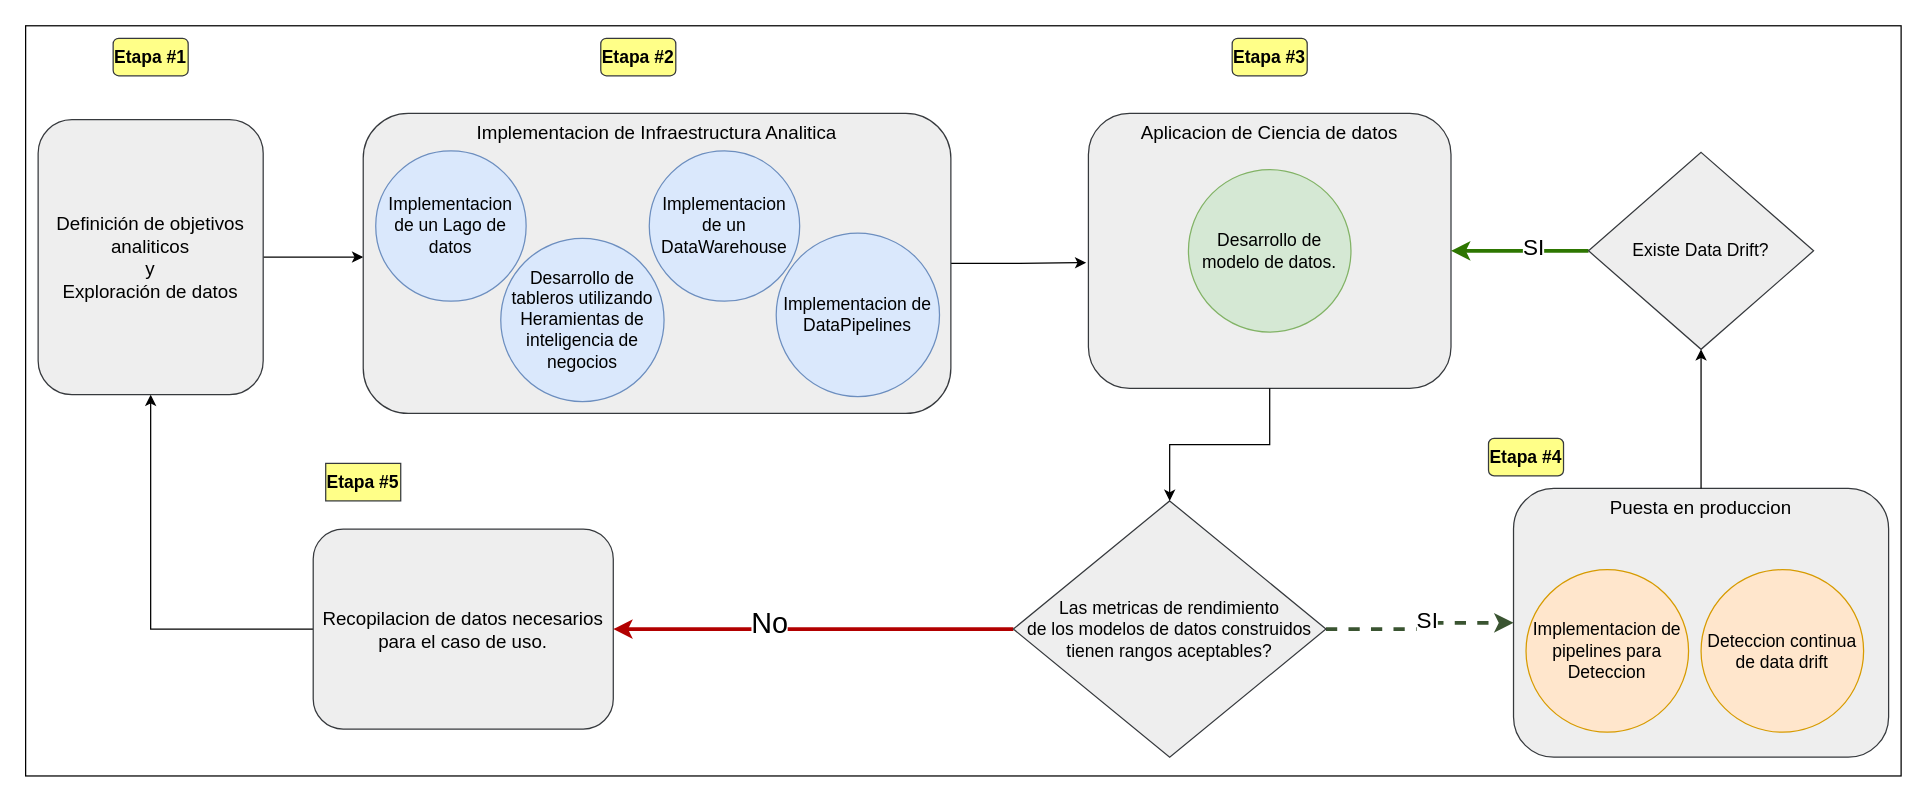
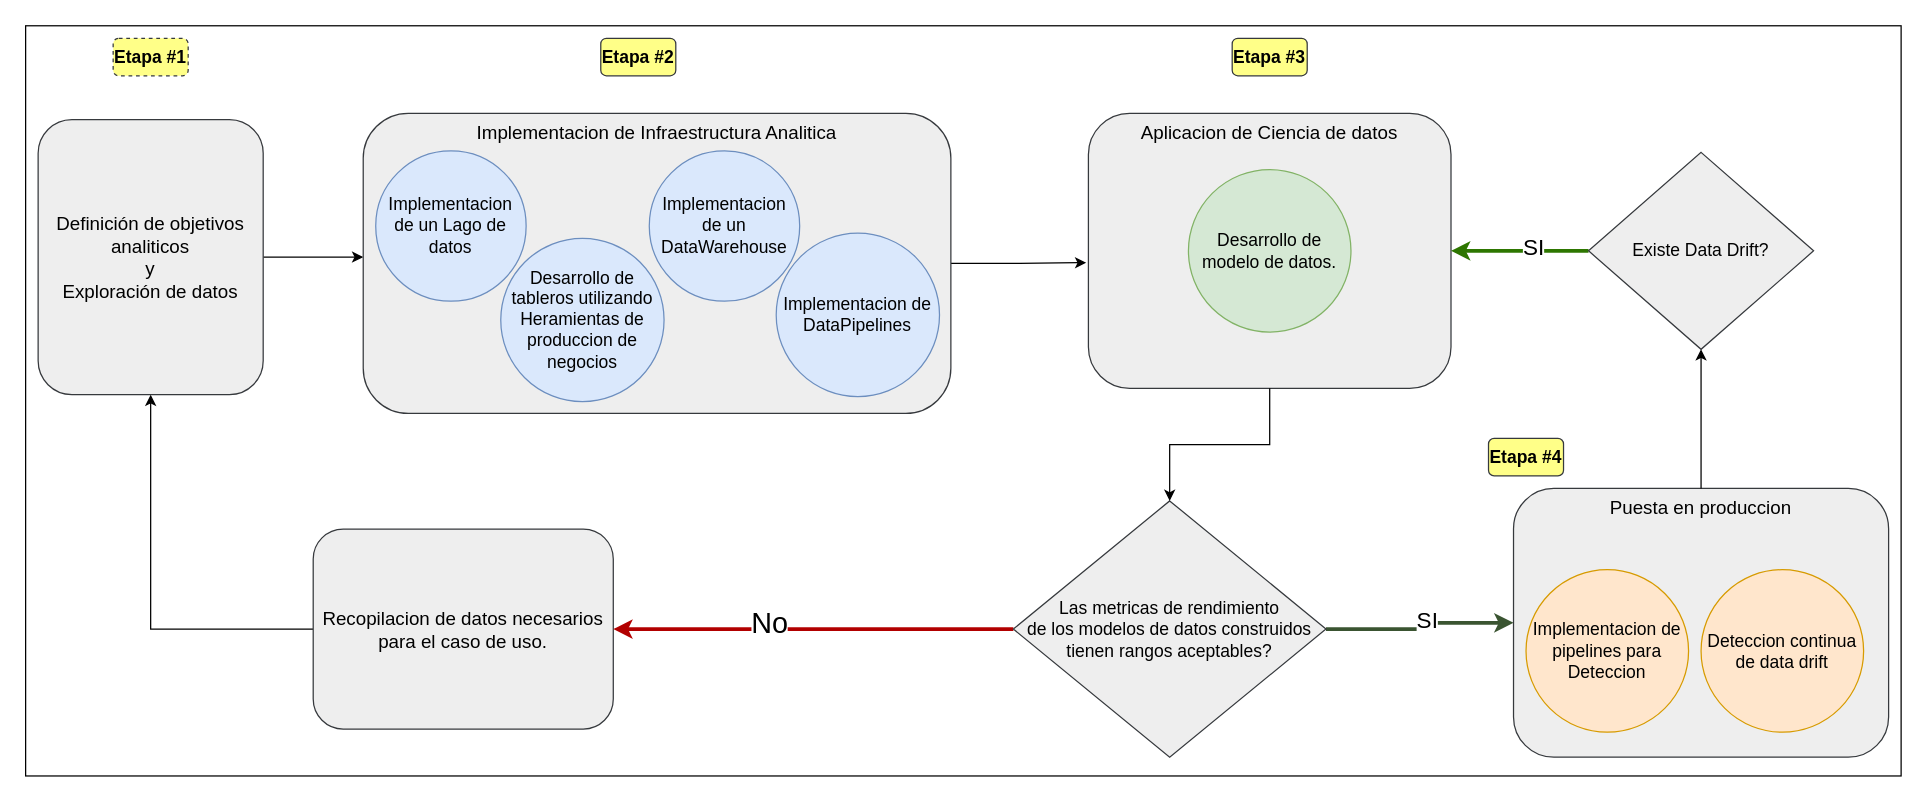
- <mxCell id="8" value="Etapa #1" style="rounded=1;whiteSpace=wrap;html=1;fillColor=#ffff88;strokeColor=#36393d;fontStyle=1;fontSize=14;" parent="1" vertex="1"><mxGeometry x="90" y="30" width="60" height="30" as="geometry" /></mxCell>
+ <mxCell id="8" value="Etapa #1" style="rounded=1;whiteSpace=wrap;html=1;fillColor=#ffff88;strokeColor=#36393d;fontStyle=1;fontSize=14;dashed=1;" parent="1" vertex="1"><mxGeometry x="90" y="30" width="60" height="30" as="geometry" /></mxCell>
- <mxCell id="32" value="Desarrollo de tableros utilizando Heramientas de inteligencia de negocios" style="ellipse;whiteSpace=wrap;html=1;aspect=fixed;fillColor=#dae8fc;strokeColor=#6c8ebf;fontSize=14;" parent="30" vertex="1"><mxGeometry x="110" y="100" width="130.61" height="130.61" as="geometry" /></mxCell>
+ <mxCell id="32" value="Desarrollo de tableros utilizando Heramientas de produccion de negocios" style="ellipse;whiteSpace=wrap;html=1;aspect=fixed;fillColor=#dae8fc;strokeColor=#6c8ebf;fontSize=14;" parent="30" vertex="1"><mxGeometry x="110" y="100" width="130.61" height="130.61" as="geometry" /></mxCell>
- <mxCell id="29" value="Etapa&amp;nbsp;#5" style="rounded=1;whiteSpace=wrap;html=1;arcSize=0;fillColor=#ffff88;strokeColor=#36393d;fontStyle=1;fontSize=14;" parent="1" vertex="1"><mxGeometry x="260" y="370" width="60" height="30" as="geometry" /></mxCell>
- <mxCell id="16" style="edgeStyle=orthogonalEdgeStyle;rounded=0;orthogonalLoop=1;jettySize=auto;html=1;fillColor=#6d8764;strokeColor=#3A5431;strokeWidth=3;dashed=1;" parent="1" source="18" target="20" edge="1"><mxGeometry relative="1" as="geometry" /></mxCell>
+ <mxCell id="16" style="edgeStyle=orthogonalEdgeStyle;rounded=0;orthogonalLoop=1;jettySize=auto;html=1;fillColor=#6d8764;strokeColor=#3A5431;strokeWidth=3;" parent="1" source="18" target="20" edge="1"><mxGeometry relative="1" as="geometry" /></mxCell>
